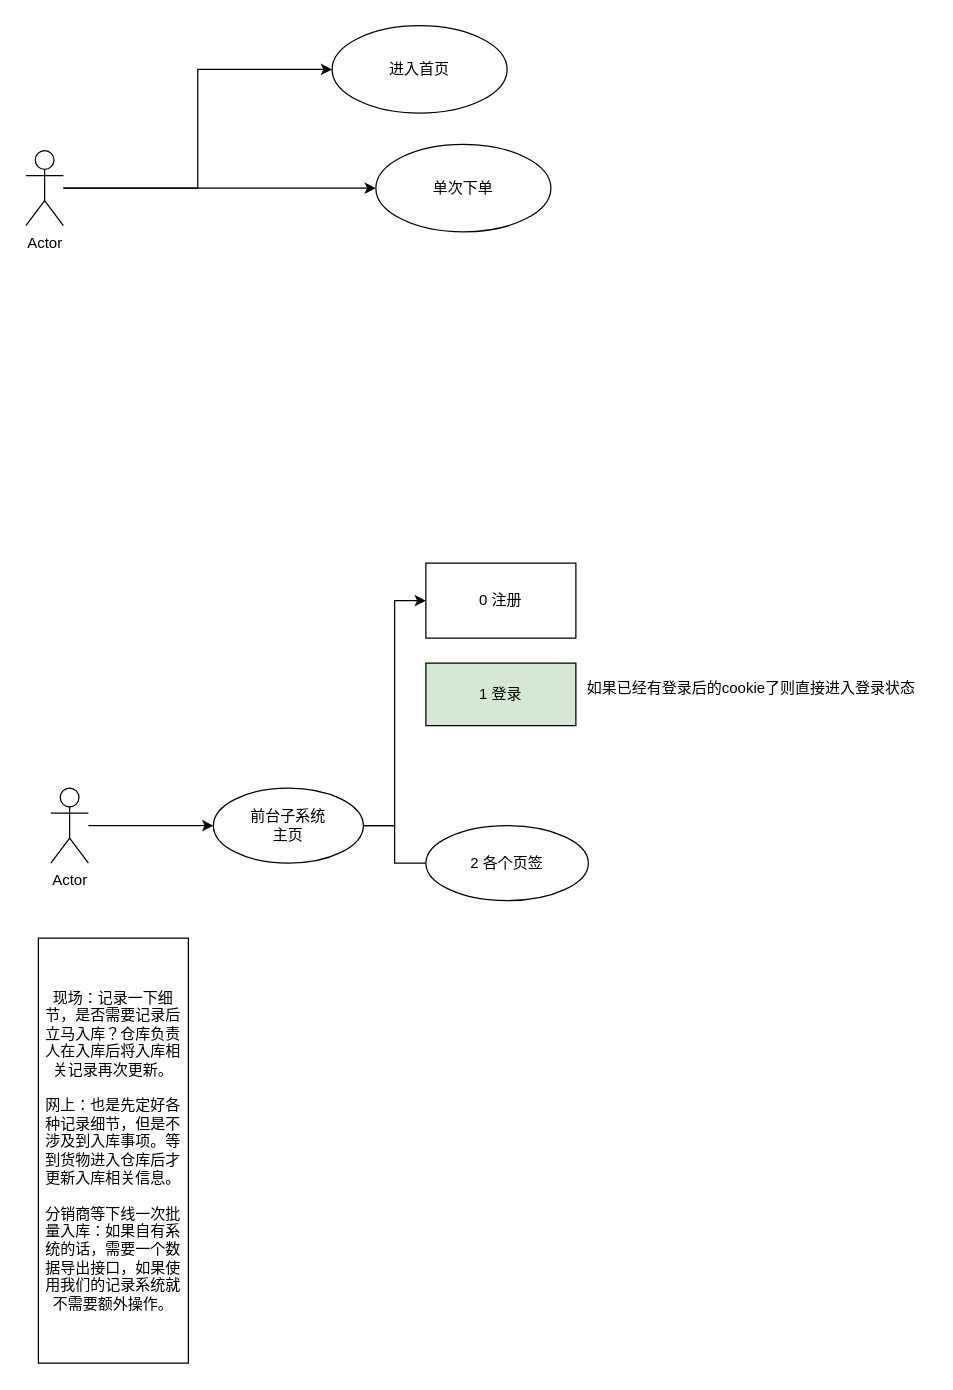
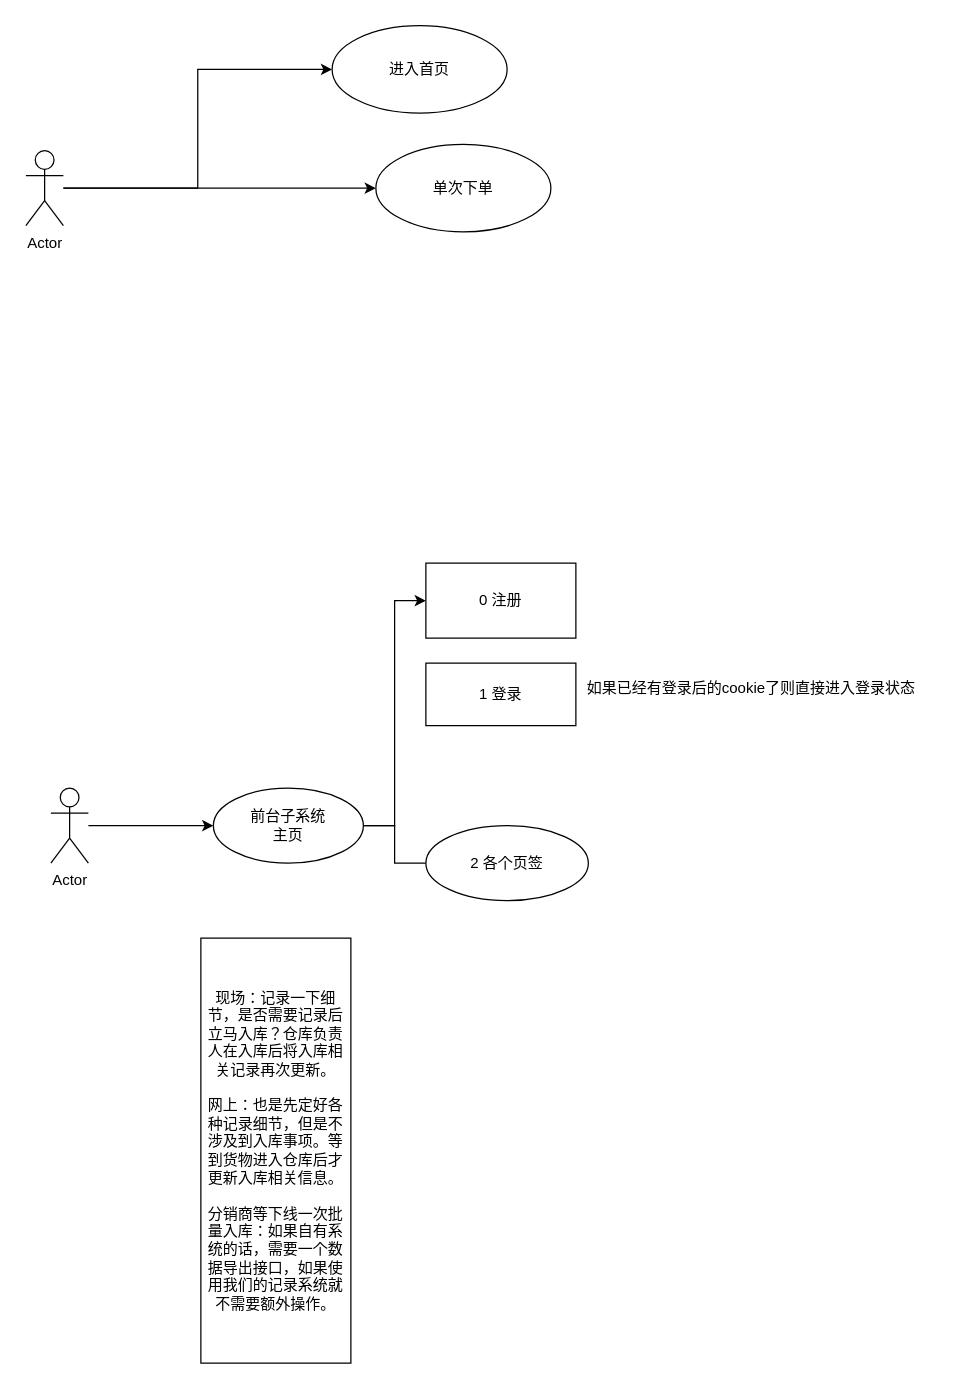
- <mxCell id="12" value="1&amp;nbsp;登录" style="whiteSpace=wrap;html=1;fillColor=#d5e8d4;" vertex="1" parent="1"><mxGeometry x="340" y="530" width="120" height="50" as="geometry" /></mxCell>
+ <mxCell id="12" value="1&amp;nbsp;登录" style="whiteSpace=wrap;html=1;" vertex="1" parent="1"><mxGeometry x="340" y="530" width="120" height="50" as="geometry" /></mxCell>
- <mxCell id="16" value="现场：记录一下细节，是否需要记录后立马入库？仓库负责人在入库后将入库相关记录再次更新。&lt;br&gt;&lt;br&gt;网上：也是先定好各种记录细节，但是不涉及到入库事项。等到货物进入仓库后才更新入库相关信息。&lt;br&gt;&lt;br&gt;分销商等下线一次批量入库：如果自有系统的话，需要一个数据导出接口，如果使用我们的记录系统就不需要额外操作。" style="whiteSpace=wrap;html=1;" vertex="1" parent="1"><mxGeometry x="30" y="750" width="120" height="340" as="geometry" /></mxCell>
+ <mxCell id="16" value="现场：记录一下细节，是否需要记录后立马入库？仓库负责人在入库后将入库相关记录再次更新。&lt;br&gt;&lt;br&gt;网上：也是先定好各种记录细节，但是不涉及到入库事项。等到货物进入仓库后才更新入库相关信息。&lt;br&gt;&lt;br&gt;分销商等下线一次批量入库：如果自有系统的话，需要一个数据导出接口，如果使用我们的记录系统就不需要额外操作。" style="whiteSpace=wrap;html=1;" vertex="1" parent="1"><mxGeometry x="160" y="750" width="120" height="340" as="geometry" /></mxCell>
